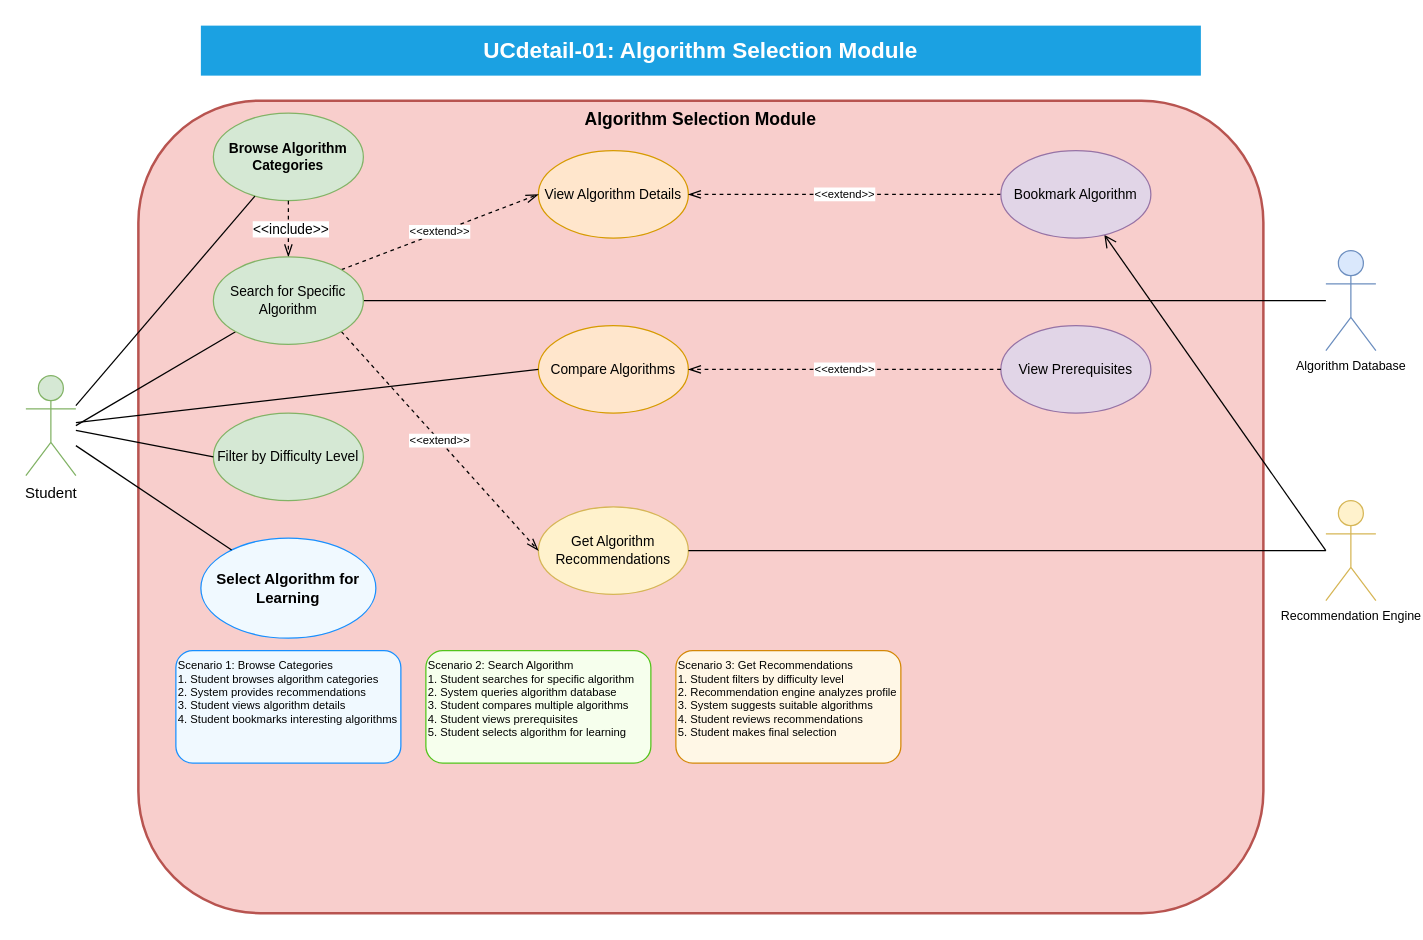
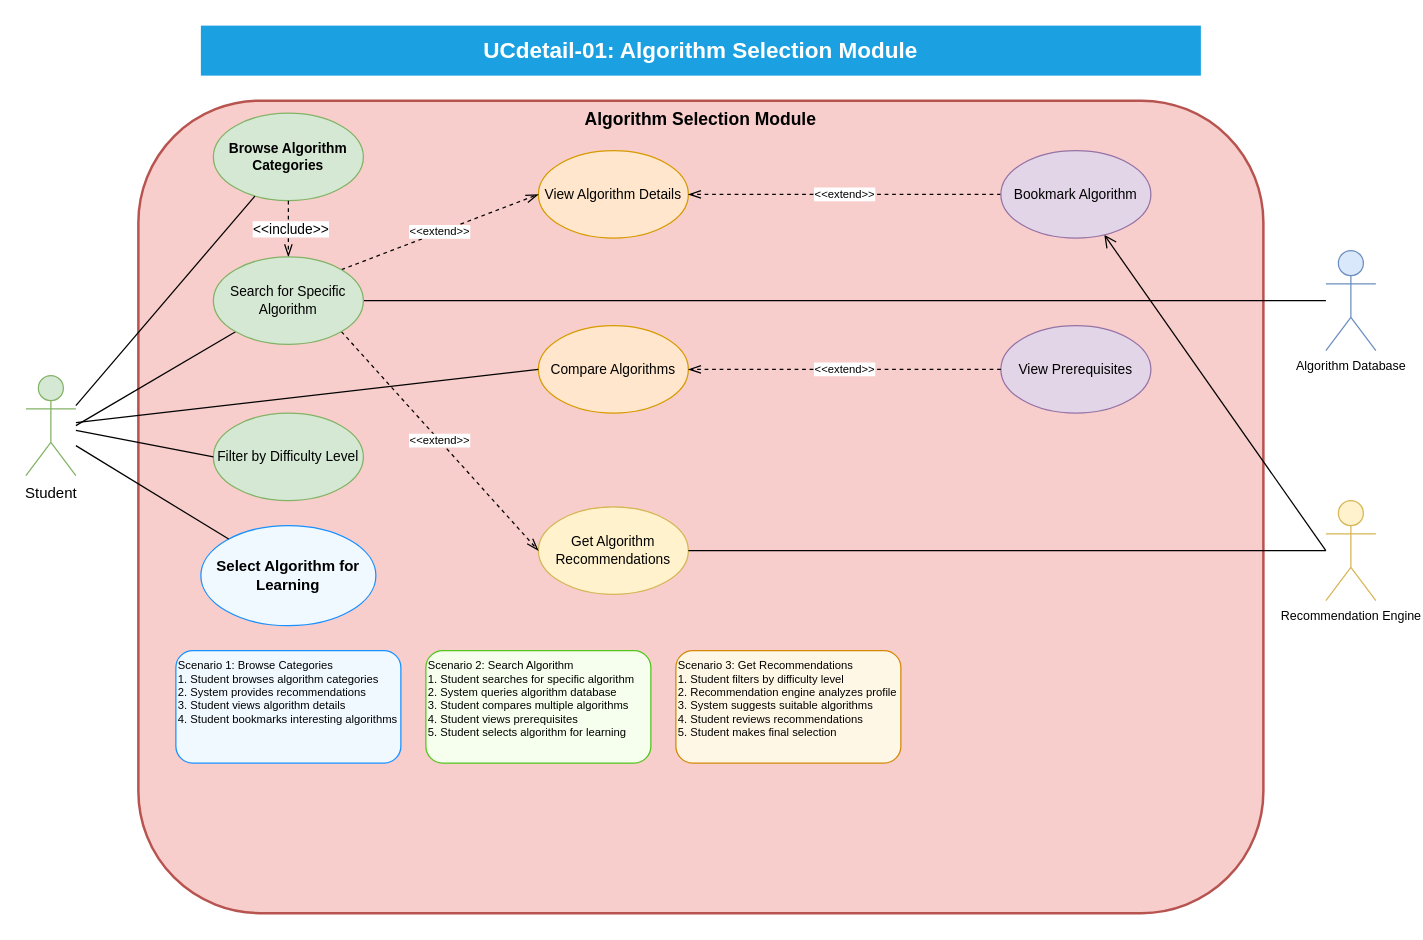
- <mxCell id="13" value="Select Algorithm for Learning" style="ellipse;whiteSpace=wrap;html=1;fontSize=12;fillColor=#f0f9ff;strokeColor=#1890ff;fontStyle=1" parent="1" vertex="1"><mxGeometry x="160" y="430" width="140" height="80" as="geometry" /></mxCell>
+ <mxCell id="13" value="Select Algorithm for Learning" style="ellipse;whiteSpace=wrap;html=1;fontSize=12;fillColor=#f0f9ff;strokeColor=#1890ff;fontStyle=1" parent="1" vertex="1"><mxGeometry x="160" y="420" width="140" height="80" as="geometry" /></mxCell>
